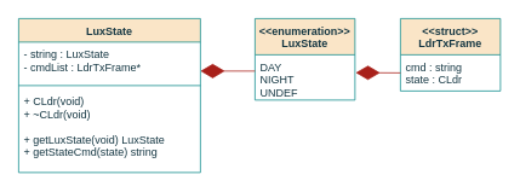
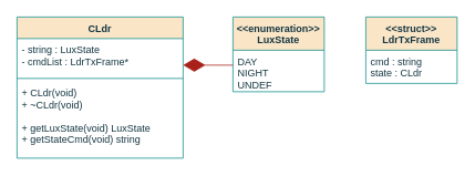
- <mxCell id="2" value="LuxState" style="swimlane;fontStyle=1;align=center;verticalAlign=top;childLayout=stackLayout;horizontal=1;startSize=26;horizontalStack=0;resizeParent=1;resizeParentMax=0;resizeLast=0;collapsible=1;marginBottom=0;fillColor=#FAE5C7;strokeColor=#0F8B8D;fontColor=#143642;" parent="1" vertex="1"><mxGeometry x="20" y="20" width="200" height="170" as="geometry" /></mxCell>
+ <mxCell id="2" value="CLdr" style="swimlane;fontStyle=1;align=center;verticalAlign=top;childLayout=stackLayout;horizontal=1;startSize=26;horizontalStack=0;resizeParent=1;resizeParentMax=0;resizeLast=0;collapsible=1;marginBottom=0;fillColor=#FAE5C7;strokeColor=#0F8B8D;fontColor=#143642;" parent="1" vertex="1"><mxGeometry x="20" y="20" width="200" height="170" as="geometry" /></mxCell>
- <mxCell id="11" value="" style="endArrow=diamondThin;endFill=1;endSize=24;html=1;rounded=0;sketch=0;fontColor=#143642;strokeColor=#A8201A;fillColor=#FAE5C7;entryX=1.007;entryY=0.396;entryDx=0;entryDy=0;exitX=0;exitY=0.5;exitDx=0;exitDy=0;entryPerimeter=0;" parent="1" source="9" target="7" edge="1"><mxGeometry width="160" relative="1" as="geometry"><mxPoint x="329.67" y="124.56" as="sourcePoint" /><mxPoint x="250" y="125.44" as="targetPoint" /></mxGeometry></mxCell>
- <mxCell id="5" value="+ CLdr(void)&#10;+ ~CLdr(void)&#10;&#10;+ getLuxState(void) LuxState&#10;+ getStateCmd(state) string&#10;&#10;&#10;&#10;" style="text;strokeColor=none;fillColor=none;align=left;verticalAlign=top;spacingLeft=4;spacingRight=4;overflow=hidden;rotatable=0;points=[[0,0.5],[1,0.5]];portConstraint=eastwest;fontColor=#143642;spacing=2;fontStyle=0" parent="2" vertex="1"><mxGeometry y="78" width="200" height="92" as="geometry" /></mxCell>
+ <mxCell id="5" value="+ CLdr(void)&#10;+ ~CLdr(void)&#10;&#10;+ getLuxState(void) LuxState&#10;+ getStateCmd(void) string&#10;&#10;&#10;&#10;" style="text;strokeColor=none;fillColor=none;align=left;verticalAlign=top;spacingLeft=4;spacingRight=4;overflow=hidden;rotatable=0;points=[[0,0.5],[1,0.5]];portConstraint=eastwest;fontColor=#143642;spacing=2;fontStyle=0" parent="2" vertex="1"><mxGeometry y="78" width="200" height="92" as="geometry" /></mxCell>
